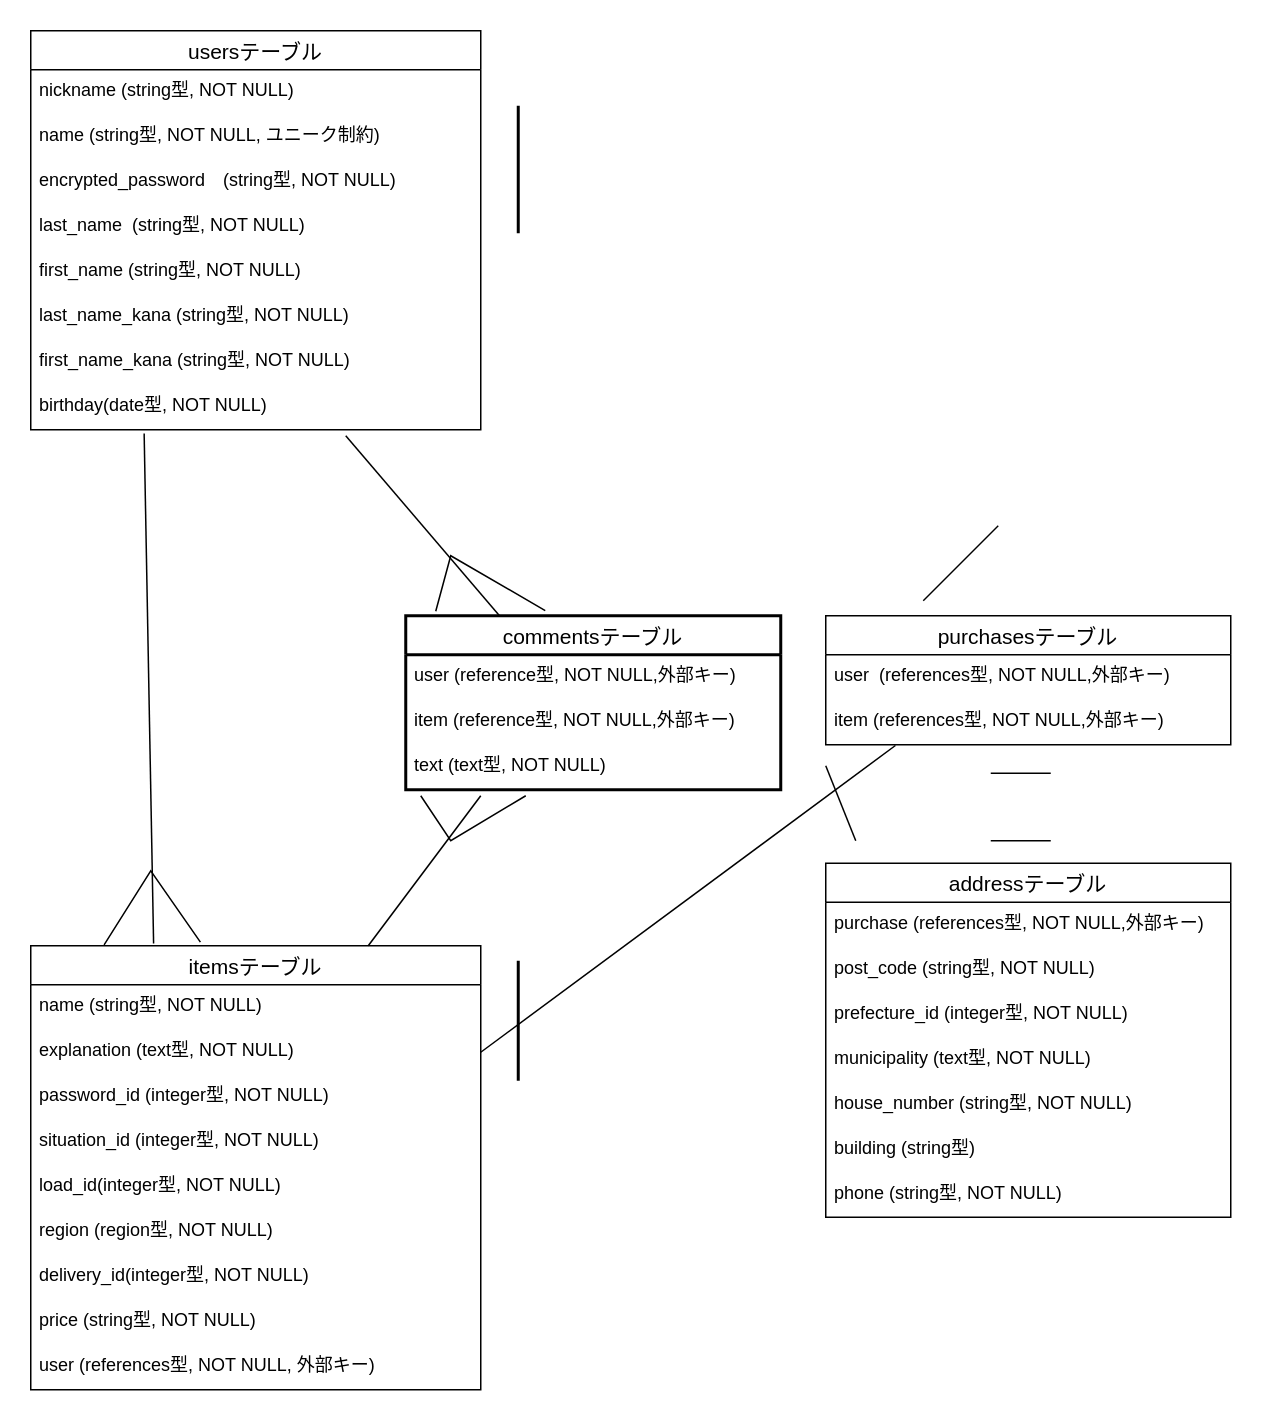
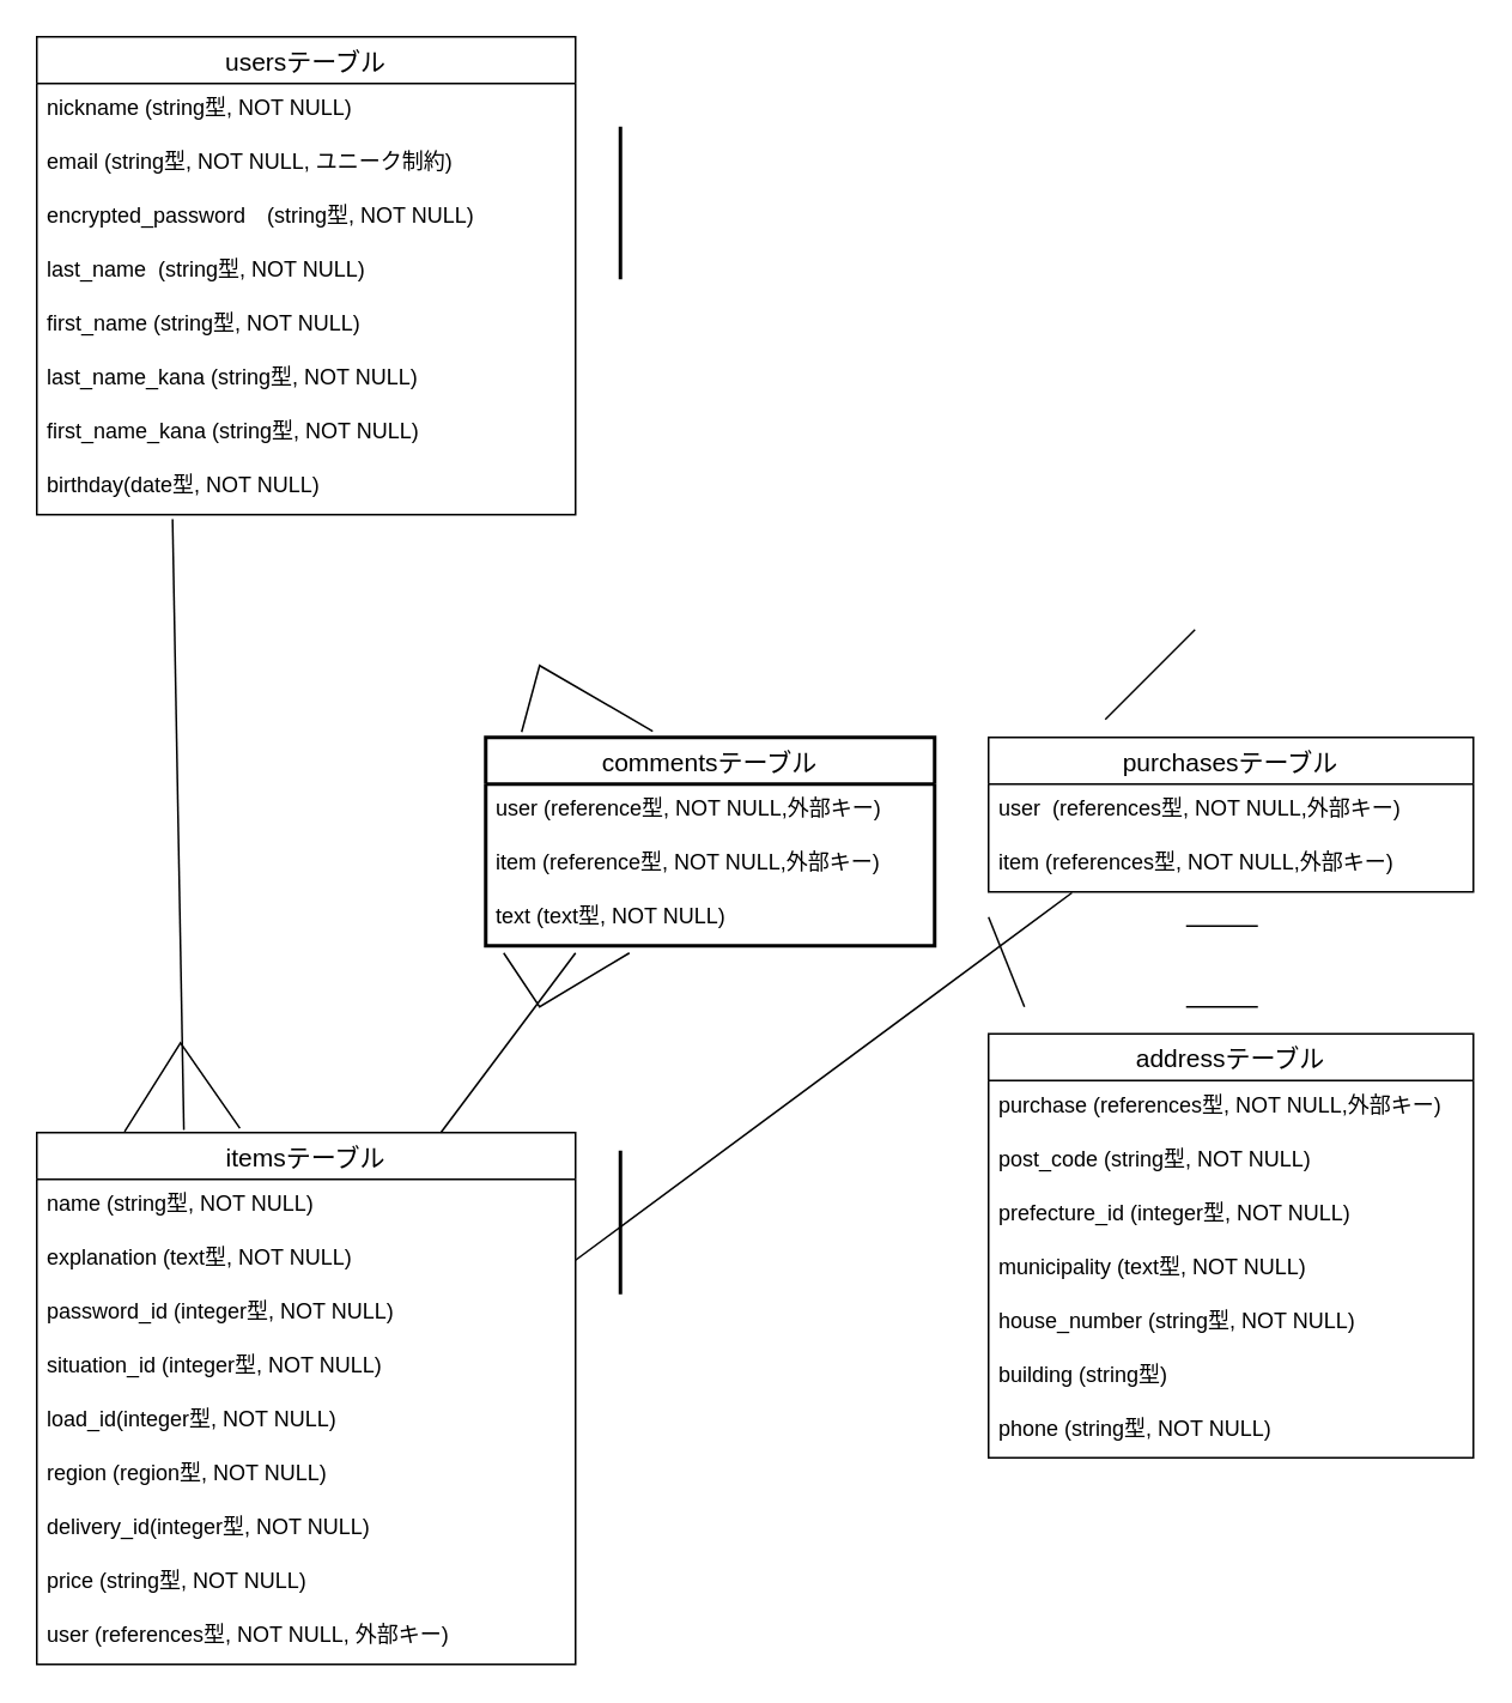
- <mxCell id="4" value="name (string型, NOT NULL, ユニーク制約)" style="text;strokeColor=none;fillColor=none;spacingLeft=4;spacingRight=4;overflow=hidden;rotatable=0;points=[[0,0.5],[1,0.5]];portConstraint=eastwest;fontSize=12;fontFamily=Helvetica;fontColor=default;rounded=0;" parent="2" vertex="1"><mxGeometry y="56" width="300" height="30" as="geometry" /></mxCell>
+ <mxCell id="4" value="email (string型, NOT NULL, ユニーク制約)" style="text;strokeColor=none;fillColor=none;spacingLeft=4;spacingRight=4;overflow=hidden;rotatable=0;points=[[0,0.5],[1,0.5]];portConstraint=eastwest;fontSize=12;fontFamily=Helvetica;fontColor=default;rounded=0;" parent="2" vertex="1"><mxGeometry y="56" width="300" height="30" as="geometry" /></mxCell>
- <mxCell id="41" style="edgeStyle=none;html=1;exitX=0.25;exitY=0;exitDx=0;exitDy=0;strokeColor=default;startArrow=none;startFill=0;endArrow=none;endFill=0;rounded=0;entryX=0.7;entryY=1.133;entryDx=0;entryDy=0;entryPerimeter=0;" edge="1" parent="1" source="42" target="10"><mxGeometry relative="1" as="geometry"><mxPoint x="260" y="320" as="targetPoint" /></mxGeometry></mxCell>
